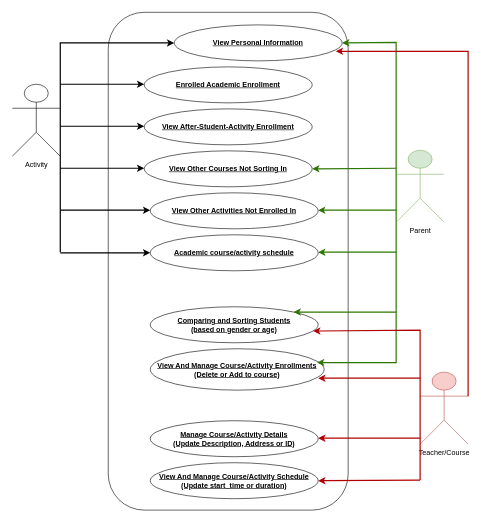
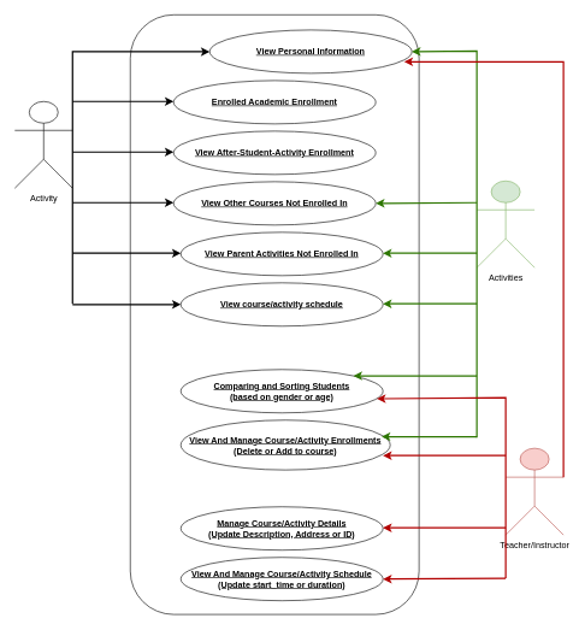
- <mxCell id="9" value="&lt;b&gt;&lt;u&gt;View Other Courses Not Sorting In&lt;/u&gt;&lt;/b&gt;" style="ellipse;whiteSpace=wrap;html=1;" vertex="1" parent="1"><mxGeometry x="240" y="251" width="280" height="60" as="geometry" /></mxCell>
+ <mxCell id="9" value="&lt;b&gt;&lt;u&gt;View Other Courses Not Enrolled In&lt;/u&gt;&lt;/b&gt;" style="ellipse;whiteSpace=wrap;html=1;" vertex="1" parent="1"><mxGeometry x="240" y="251" width="280" height="60" as="geometry" /></mxCell>
- <mxCell id="10" value="&lt;b style=&quot;border-color: var(--border-color);&quot;&gt;&lt;u style=&quot;border-color: var(--border-color);&quot;&gt;View Other Activities Not Enrolled In&lt;/u&gt;&lt;/b&gt;" style="ellipse;whiteSpace=wrap;html=1;" vertex="1" parent="1"><mxGeometry x="250" y="321" width="280" height="60" as="geometry" /></mxCell>
+ <mxCell id="10" value="&lt;b style=&quot;border-color: var(--border-color);&quot;&gt;&lt;u style=&quot;border-color: var(--border-color);&quot;&gt;View Parent Activities Not Enrolled In&lt;/u&gt;&lt;/b&gt;" style="ellipse;whiteSpace=wrap;html=1;" vertex="1" parent="1"><mxGeometry x="250" y="321" width="280" height="60" as="geometry" /></mxCell>
- <mxCell id="3" value="Parent" style="shape=umlActor;verticalLabelPosition=bottom;verticalAlign=top;html=1;outlineConnect=0;fillColor=#d5e8d4;strokeColor=#82b366;" vertex="1" parent="1"><mxGeometry x="660" y="250" width="80" height="120" as="geometry" /></mxCell>
+ <mxCell id="3" value="Activities" style="shape=umlActor;verticalLabelPosition=bottom;verticalAlign=top;html=1;outlineConnect=0;fillColor=#d5e8d4;strokeColor=#82b366;" vertex="1" parent="1"><mxGeometry x="660" y="250" width="80" height="120" as="geometry" /></mxCell>
- <mxCell id="11" value="&lt;b&gt;&lt;u&gt;Academic course/activity schedule&lt;/u&gt;&lt;/b&gt;" style="ellipse;whiteSpace=wrap;html=1;" vertex="1" parent="1"><mxGeometry x="250" y="391" width="280" height="60" as="geometry" /></mxCell>
+ <mxCell id="11" value="&lt;b&gt;&lt;u&gt;View course/activity schedule&lt;/u&gt;&lt;/b&gt;" style="ellipse;whiteSpace=wrap;html=1;" vertex="1" parent="1"><mxGeometry x="250" y="391" width="280" height="60" as="geometry" /></mxCell>
- <mxCell id="4" value="Teacher/Course&lt;br&gt;" style="shape=umlActor;verticalLabelPosition=bottom;verticalAlign=top;html=1;outlineConnect=0;fillColor=#f8cecc;strokeColor=#b85450;" vertex="1" parent="1"><mxGeometry x="700" y="620" width="80" height="120" as="geometry" /></mxCell>
+ <mxCell id="4" value="Teacher/Instructor&lt;br&gt;" style="shape=umlActor;verticalLabelPosition=bottom;verticalAlign=top;html=1;outlineConnect=0;fillColor=#f8cecc;strokeColor=#b85450;" vertex="1" parent="1"><mxGeometry x="700" y="620" width="80" height="120" as="geometry" /></mxCell>
